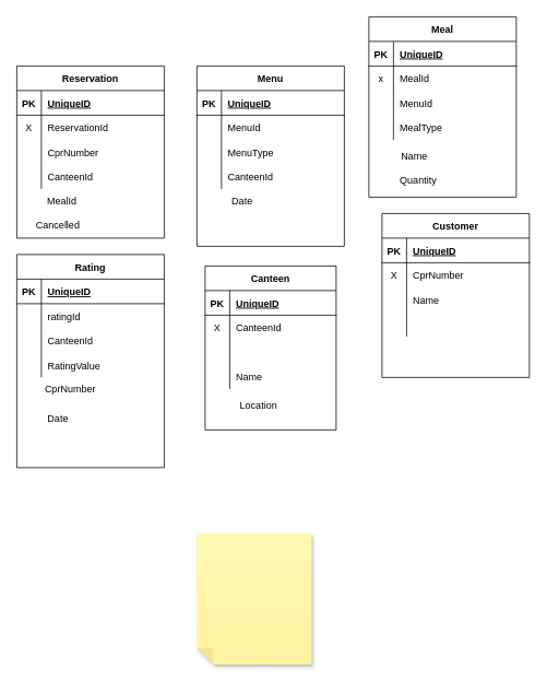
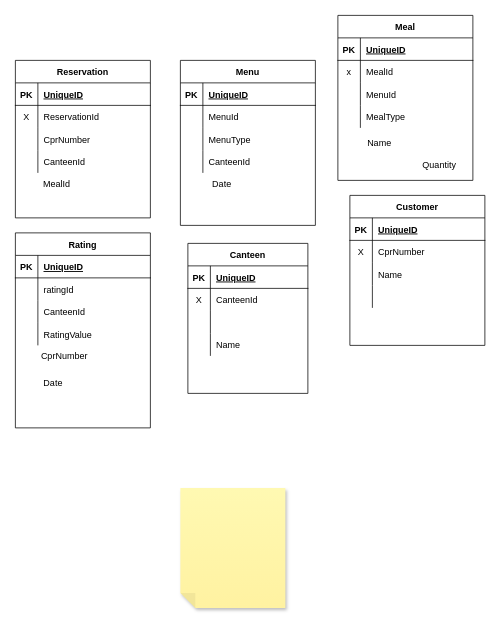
- <mxCell id="87" value="Quantity" style="text;html=1;align=center;verticalAlign=middle;resizable=0;points=[];autosize=1;strokeColor=none;fillColor=none;" parent="1" vertex="1"><mxGeometry x="475" y="205" width="70" height="30" as="geometry" /></mxCell>
+ <mxCell id="87" value="Quantity" style="text;html=1;align=center;verticalAlign=middle;resizable=0;points=[];autosize=1;strokeColor=none;fillColor=none;" parent="1" vertex="1"><mxGeometry x="550" y="205" width="70" height="30" as="geometry" /></mxCell>
- <mxCell id="88" value="Cancelled" style="text;html=1;align=center;verticalAlign=middle;resizable=0;points=[];autosize=1;strokeColor=none;fillColor=none;" parent="1" vertex="1"><mxGeometry x="30" y="260" width="80" height="30" as="geometry" /></mxCell>
- <mxCell id="80" value="Location" style="text;html=1;align=center;verticalAlign=middle;resizable=0;points=[];autosize=1;strokeColor=none;fillColor=none;" parent="1" vertex="1"><mxGeometry x="280" y="480" width="70" height="30" as="geometry" /></mxCell>
